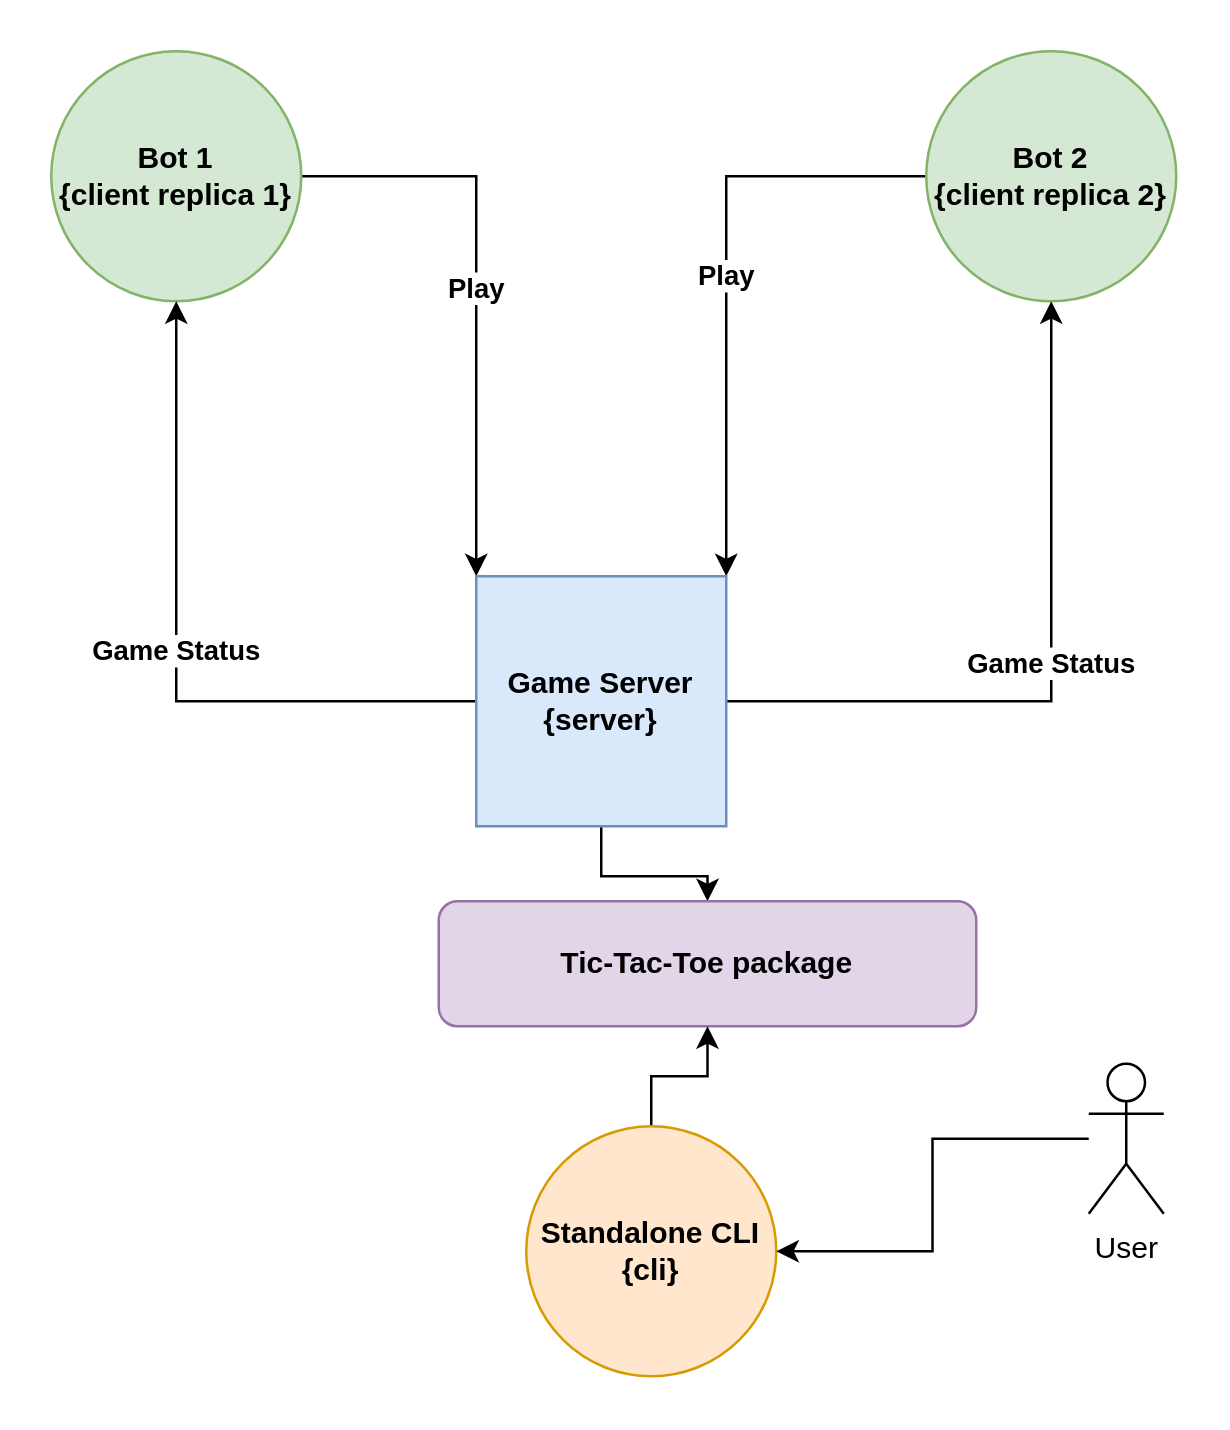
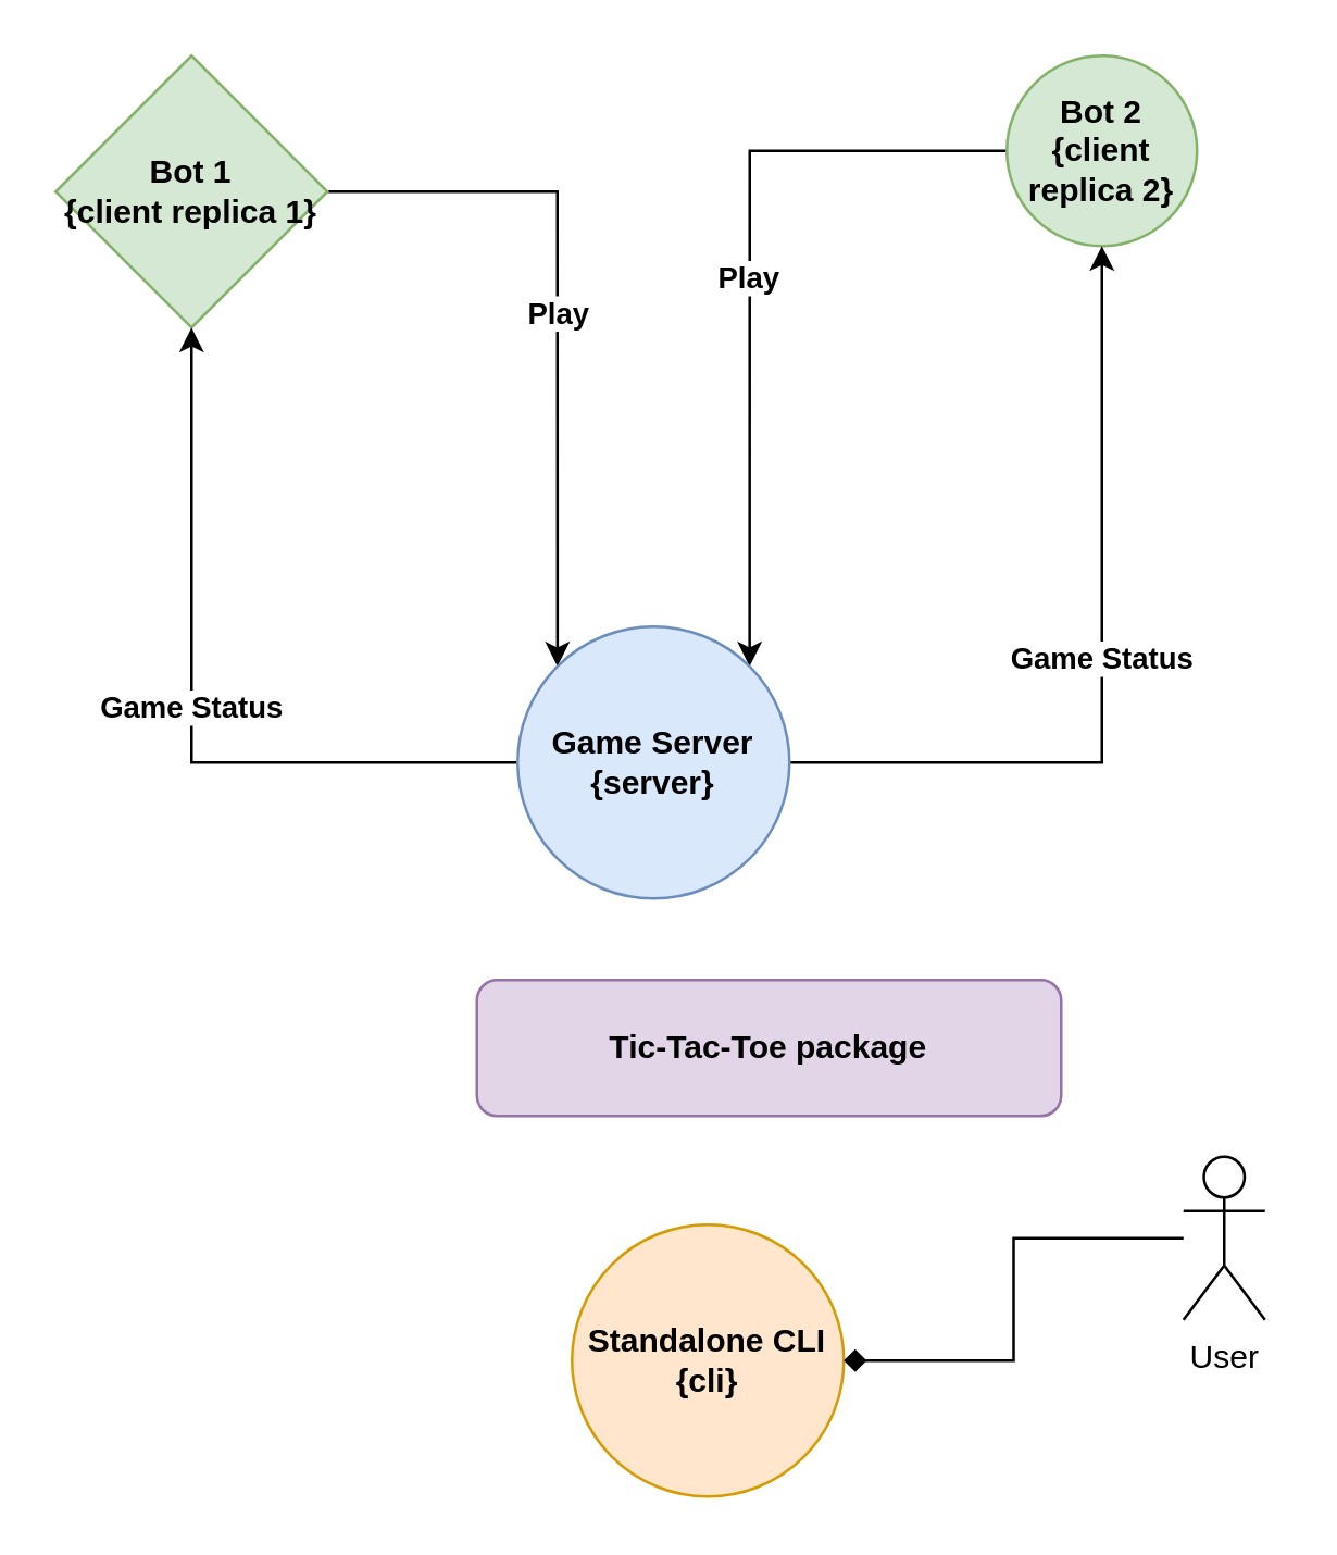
- <mxCell id="3" value="Bot 1&lt;br&gt;{client replica 1}" style="ellipse;whiteSpace=wrap;html=1;fillColor=#d5e8d4;strokeColor=#82b366;fontStyle=1" vertex="1" parent="1"><mxGeometry x="20" y="20" width="100" height="100" as="geometry" /></mxCell>
+ <mxCell id="3" value="Bot 1&lt;br&gt;{client replica 1}" style="rhombus;whiteSpace=wrap;html=1;fillColor=#d5e8d4;strokeColor=#82b366;fontStyle=1;" vertex="1" parent="1"><mxGeometry x="20" y="20" width="100" height="100" as="geometry" /></mxCell>
- <mxCell id="5" value="Bot 2&lt;br&gt;{client replica 2}" style="ellipse;whiteSpace=wrap;html=1;fillColor=#d5e8d4;strokeColor=#82b366;fontStyle=1" vertex="1" parent="1"><mxGeometry x="370" y="20" width="100" height="100" as="geometry" /></mxCell>
+ <mxCell id="5" value="Bot 2&lt;br&gt;{client replica 2}" style="ellipse;whiteSpace=wrap;html=1;fillColor=#d5e8d4;strokeColor=#82b366;fontStyle=1" vertex="1" parent="1"><mxGeometry x="370" y="20" width="70" height="70" as="geometry" /></mxCell>
- <mxCell id="9" value="Game Server&lt;br&gt;{server}" style="whiteSpace=wrap;html=1;fontStyle=1;fillColor=#dae8fc;strokeColor=#6c8ebf;rounded=0;" vertex="1" parent="1"><mxGeometry x="190" y="230" width="100" height="100" as="geometry" /></mxCell>
+ <mxCell id="9" value="Game Server&lt;br&gt;{server}" style="ellipse;whiteSpace=wrap;html=1;fontStyle=1;fillColor=#dae8fc;strokeColor=#6c8ebf;" vertex="1" parent="1"><mxGeometry x="190" y="230" width="100" height="100" as="geometry" /></mxCell>
- <mxCell id="8" style="edgeStyle=orthogonalEdgeStyle;rounded=0;orthogonalLoop=1;jettySize=auto;html=1;entryX=0.5;entryY=0;entryDx=0;entryDy=0;fontStyle=1" edge="1" parent="1" source="9" target="10"><mxGeometry relative="1" as="geometry" /></mxCell>
- <mxCell id="11" style="edgeStyle=orthogonalEdgeStyle;rounded=0;orthogonalLoop=1;jettySize=auto;html=1;entryX=0.5;entryY=1;entryDx=0;entryDy=0;fontStyle=1" edge="1" parent="1" source="12" target="10"><mxGeometry relative="1" as="geometry" /></mxCell>
- <mxCell id="13" style="edgeStyle=orthogonalEdgeStyle;rounded=0;orthogonalLoop=1;jettySize=auto;html=1;entryX=1;entryY=0.5;entryDx=0;entryDy=0;" edge="1" parent="1" source="14" target="12"><mxGeometry relative="1" as="geometry" /></mxCell>
+ <mxCell id="13" style="edgeStyle=orthogonalEdgeStyle;rounded=0;orthogonalLoop=1;jettySize=auto;html=1;entryX=1;entryY=0.5;entryDx=0;entryDy=0;endArrow=diamond;" edge="1" parent="1" source="14" target="12"><mxGeometry relative="1" as="geometry" /></mxCell>
